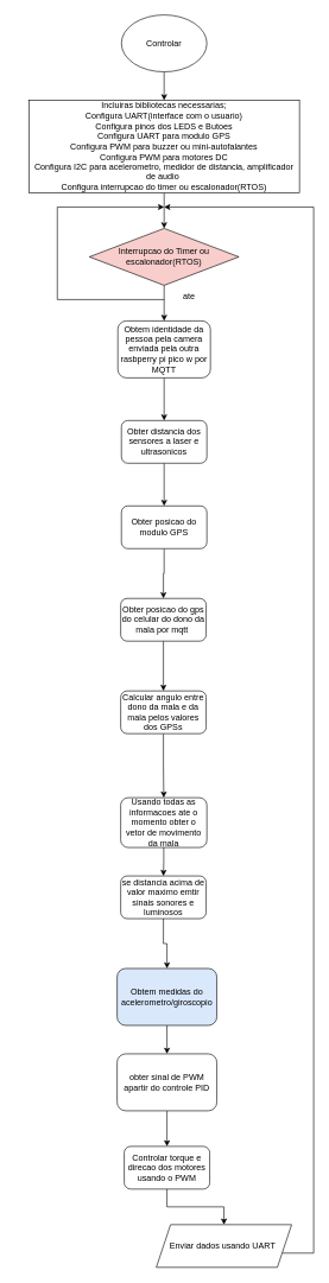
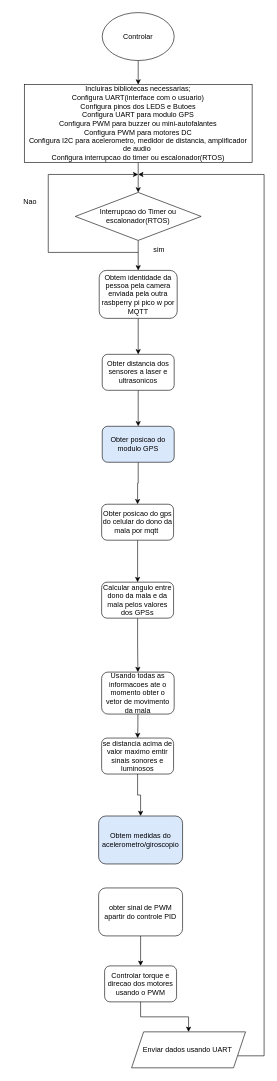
+ <mxCell id="30" value="Nao" style="text;html=1;align=center;verticalAlign=middle;whiteSpace=wrap;rounded=0;" vertex="1" parent="1"><mxGeometry x="20" y="320" width="60" height="30" as="geometry" /></mxCell>
- <mxCell id="7" value="Interrupcao do Timer ou escalonador(RTOS)" style="rhombus;whiteSpace=wrap;html=1;fillColor=#f8cecc;" vertex="1" parent="1"><mxGeometry x="125" y="320" width="210" height="80" as="geometry" /></mxCell>
+ <mxCell id="7" value="Interrupcao do Timer ou escalonador(RTOS)" style="rhombus;whiteSpace=wrap;html=1;" vertex="1" parent="1"><mxGeometry x="125" y="320" width="210" height="80" as="geometry" /></mxCell>
- <mxCell id="28" value="ate" style="text;html=1;align=center;verticalAlign=middle;whiteSpace=wrap;rounded=0;" vertex="1" parent="1"><mxGeometry x="235" y="400" width="60" height="30" as="geometry" /></mxCell>
+ <mxCell id="28" value="sim" style="text;html=1;align=center;verticalAlign=middle;whiteSpace=wrap;rounded=0;" vertex="1" parent="1"><mxGeometry x="235" y="400" width="60" height="30" as="geometry" /></mxCell>
- <mxCell id="21" value="Obter posicao do modulo GPS" style="rounded=1;whiteSpace=wrap;html=1;" vertex="1" parent="1"><mxGeometry x="170" y="710" width="120" height="60" as="geometry" /></mxCell>
+ <mxCell id="21" value="Obter posicao do modulo GPS" style="rounded=1;whiteSpace=wrap;html=1;fillColor=#dae8fc;" vertex="1" parent="1"><mxGeometry x="170" y="710" width="120" height="60" as="geometry" /></mxCell>
- <mxCell id="10" value="" style="edgeStyle=orthogonalEdgeStyle;rounded=0;orthogonalLoop=1;jettySize=auto;html=1;" edge="1" parent="1" source="11" target="13"><mxGeometry relative="1" as="geometry" /></mxCell>
